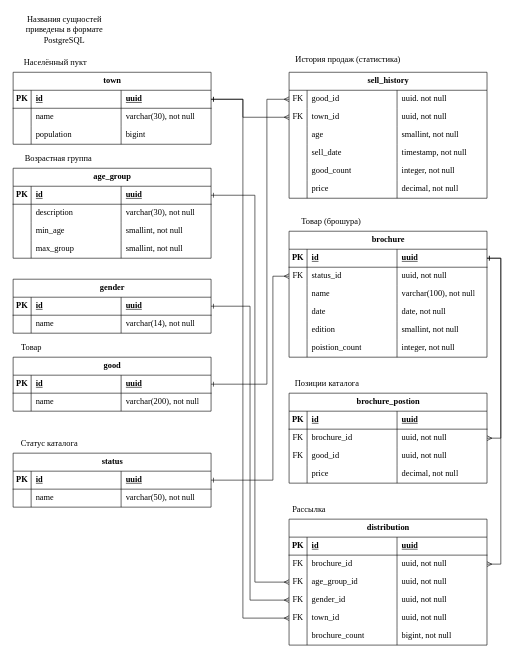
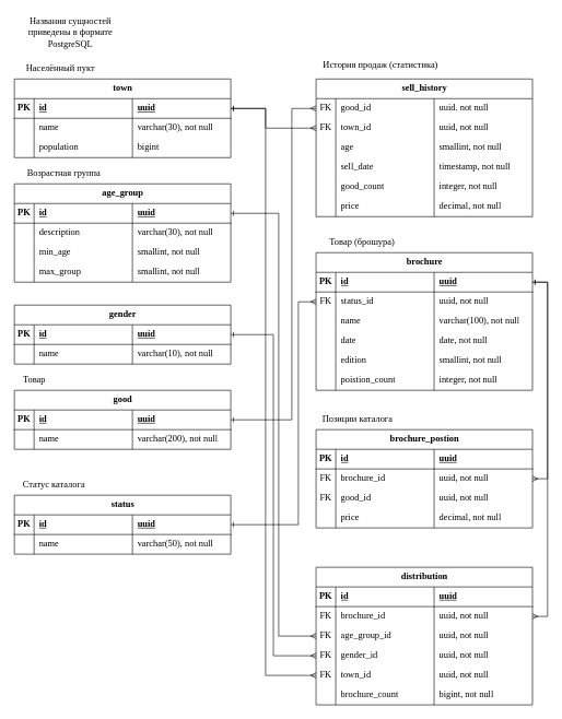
- <mxCell id="41" value="varchar(14), not null" style="shape=partialRectangle;connectable=0;fillColor=none;top=0;left=0;bottom=0;right=0;align=left;spacingLeft=6;overflow=hidden;whiteSpace=wrap;html=1;fontSize=14;fontFamily=Times New Roman;" parent="38" vertex="1"><mxGeometry x="180" width="150" height="30" as="geometry"><mxRectangle width="150" height="30" as="alternateBounds" /></mxGeometry></mxCell>
+ <mxCell id="41" value="varchar(10), not null" style="shape=partialRectangle;connectable=0;fillColor=none;top=0;left=0;bottom=0;right=0;align=left;spacingLeft=6;overflow=hidden;whiteSpace=wrap;html=1;fontSize=14;fontFamily=Times New Roman;" parent="38" vertex="1"><mxGeometry x="180" width="150" height="30" as="geometry"><mxRectangle width="150" height="30" as="alternateBounds" /></mxGeometry></mxCell>
- <mxCell id="152" value="Рассылка" style="text;html=1;align=center;verticalAlign=middle;resizable=0;points=[];autosize=1;strokeColor=none;fillColor=none;fontFamily=Times New Roman;fontSize=14;" parent="1" vertex="1"><mxGeometry x="474" y="835" width="80" height="30" as="geometry" /></mxCell>
